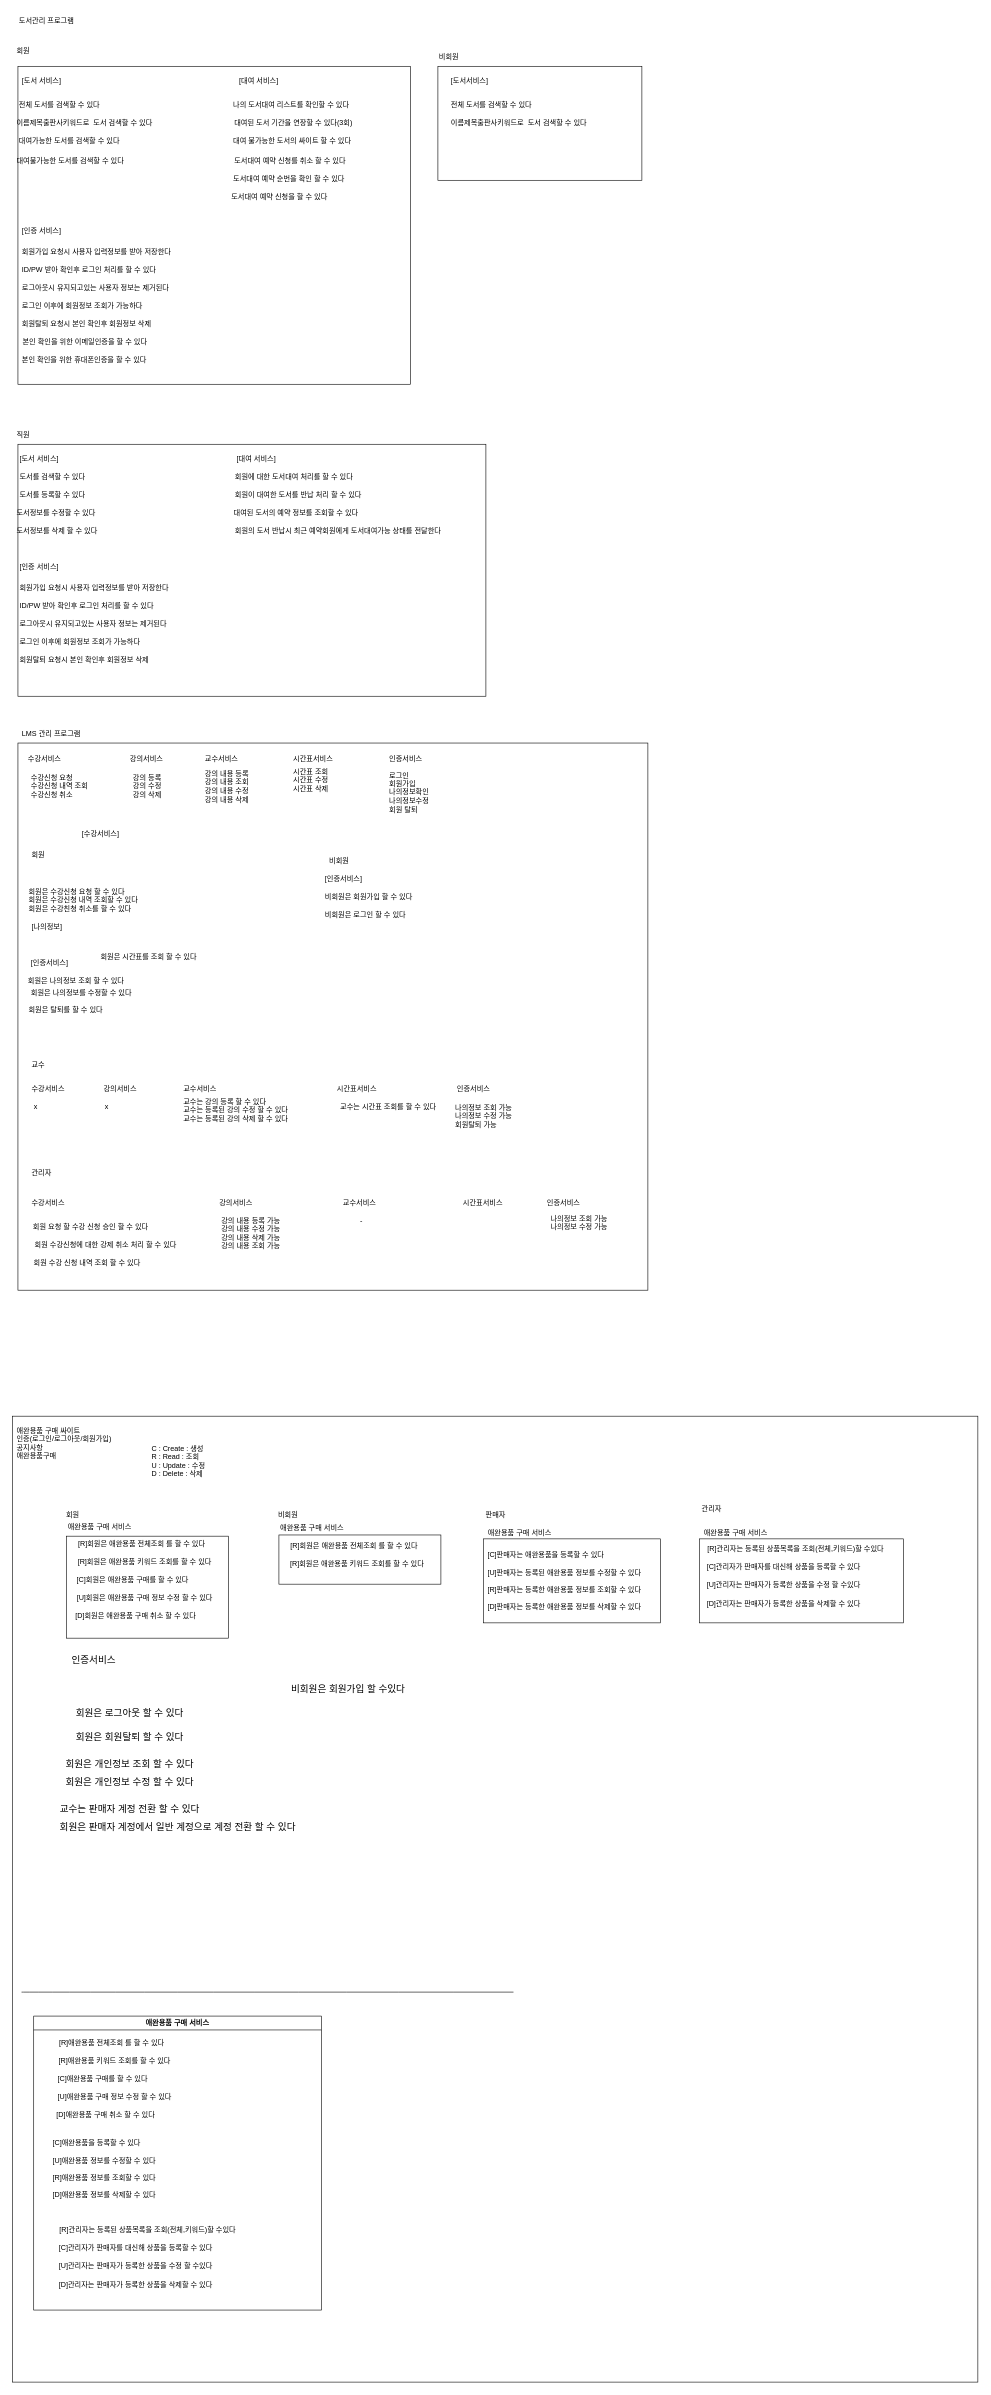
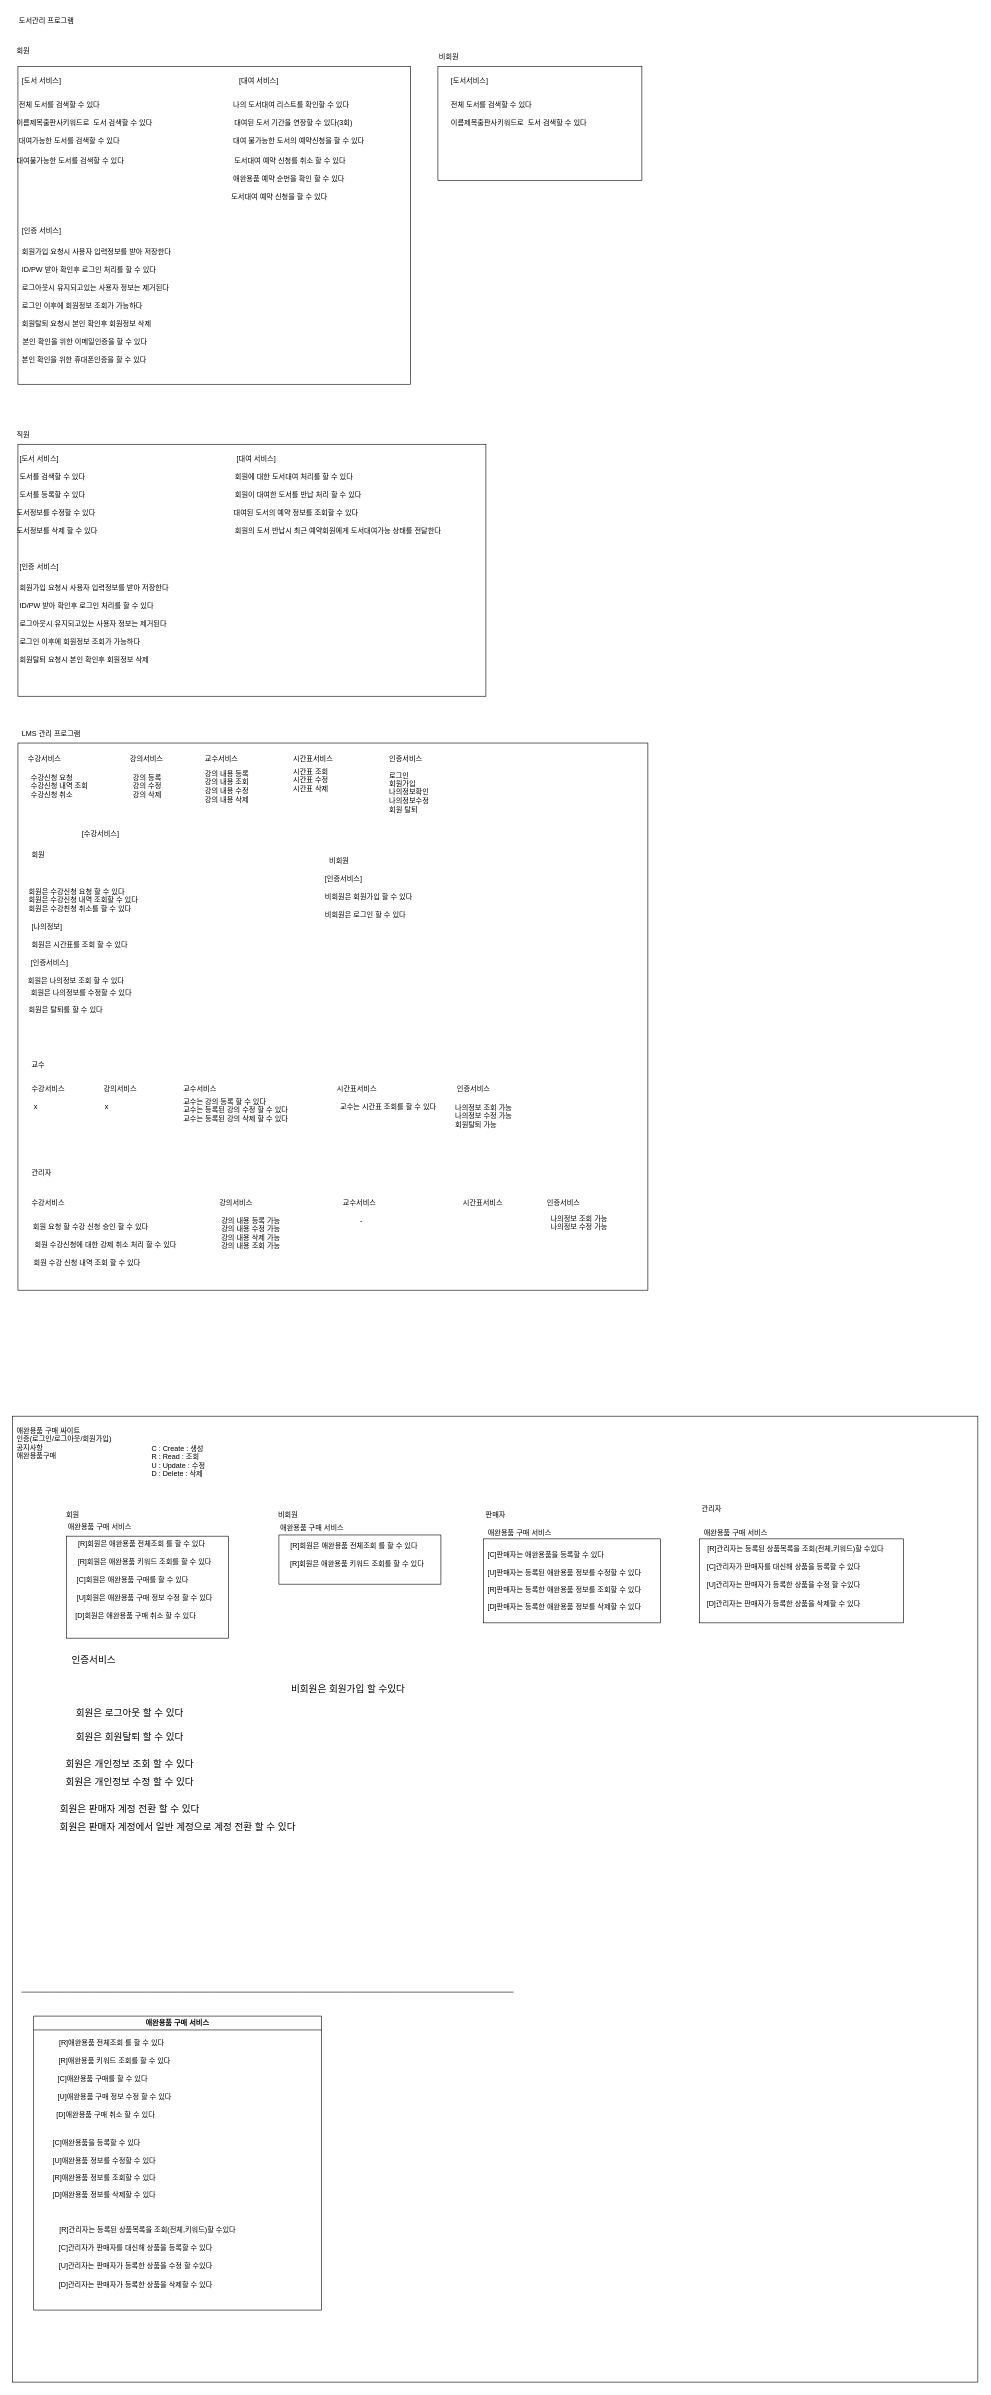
- <mxCell id="41" value="대여 불가능한 도서의 싸이트 할 수 있다" style="text;html=1;align=left;verticalAlign=middle;resizable=0;points=[];autosize=1;strokeColor=none;fillColor=none;" parent="1" vertex="1"><mxGeometry x="385.5" y="220" width="260" height="30" as="geometry" /></mxCell>
+ <mxCell id="41" value="대여 불가능한 도서의 예약신청을 할 수 있다" style="text;html=1;align=left;verticalAlign=middle;resizable=0;points=[];autosize=1;strokeColor=none;fillColor=none;" parent="1" vertex="1"><mxGeometry x="385.5" y="220" width="260" height="30" as="geometry" /></mxCell>
- <mxCell id="37" value="도서대여 예약 순번을 확인 할 수 있다" style="text;html=1;align=left;verticalAlign=middle;resizable=0;points=[];autosize=1;strokeColor=none;fillColor=none;" parent="1" vertex="1"><mxGeometry x="385.5" y="282" width="220" height="30" as="geometry" /></mxCell>
+ <mxCell id="37" value="애완용품 예약 순번을 확인 할 수 있다" style="text;html=1;align=left;verticalAlign=middle;resizable=0;points=[];autosize=1;strokeColor=none;fillColor=none;" parent="1" vertex="1"><mxGeometry x="385.5" y="282" width="220" height="30" as="geometry" /></mxCell>
- <mxCell id="68" value="회원은 시간표를 조회 할 수 있다" style="text;html=1;align=left;verticalAlign=middle;resizable=0;points=[];autosize=1;strokeColor=none;fillColor=none;" parent="1" vertex="1"><mxGeometry x="165" y="1580" width="200" height="30" as="geometry" /></mxCell>
+ <mxCell id="68" value="회원은 시간표를 조회 할 수 있다" style="text;html=1;align=left;verticalAlign=middle;resizable=0;points=[];autosize=1;strokeColor=none;fillColor=none;" parent="1" vertex="1"><mxGeometry x="50" y="1560" width="200" height="30" as="geometry" /></mxCell>
- <mxCell id="141" value="교수는 판매자 계정 전환 할 수 있다" style="text;html=1;align=center;verticalAlign=middle;resizable=0;points=[];autosize=1;strokeColor=none;fillColor=none;fontSize=16;" vertex="1" parent="1"><mxGeometry x="80" y="3000" width="270" height="30" as="geometry" /></mxCell>
+ <mxCell id="141" value="회원은 판매자 계정 전환 할 수 있다" style="text;html=1;align=center;verticalAlign=middle;resizable=0;points=[];autosize=1;strokeColor=none;fillColor=none;fontSize=16;" vertex="1" parent="1"><mxGeometry x="80" y="3000" width="270" height="30" as="geometry" /></mxCell>
